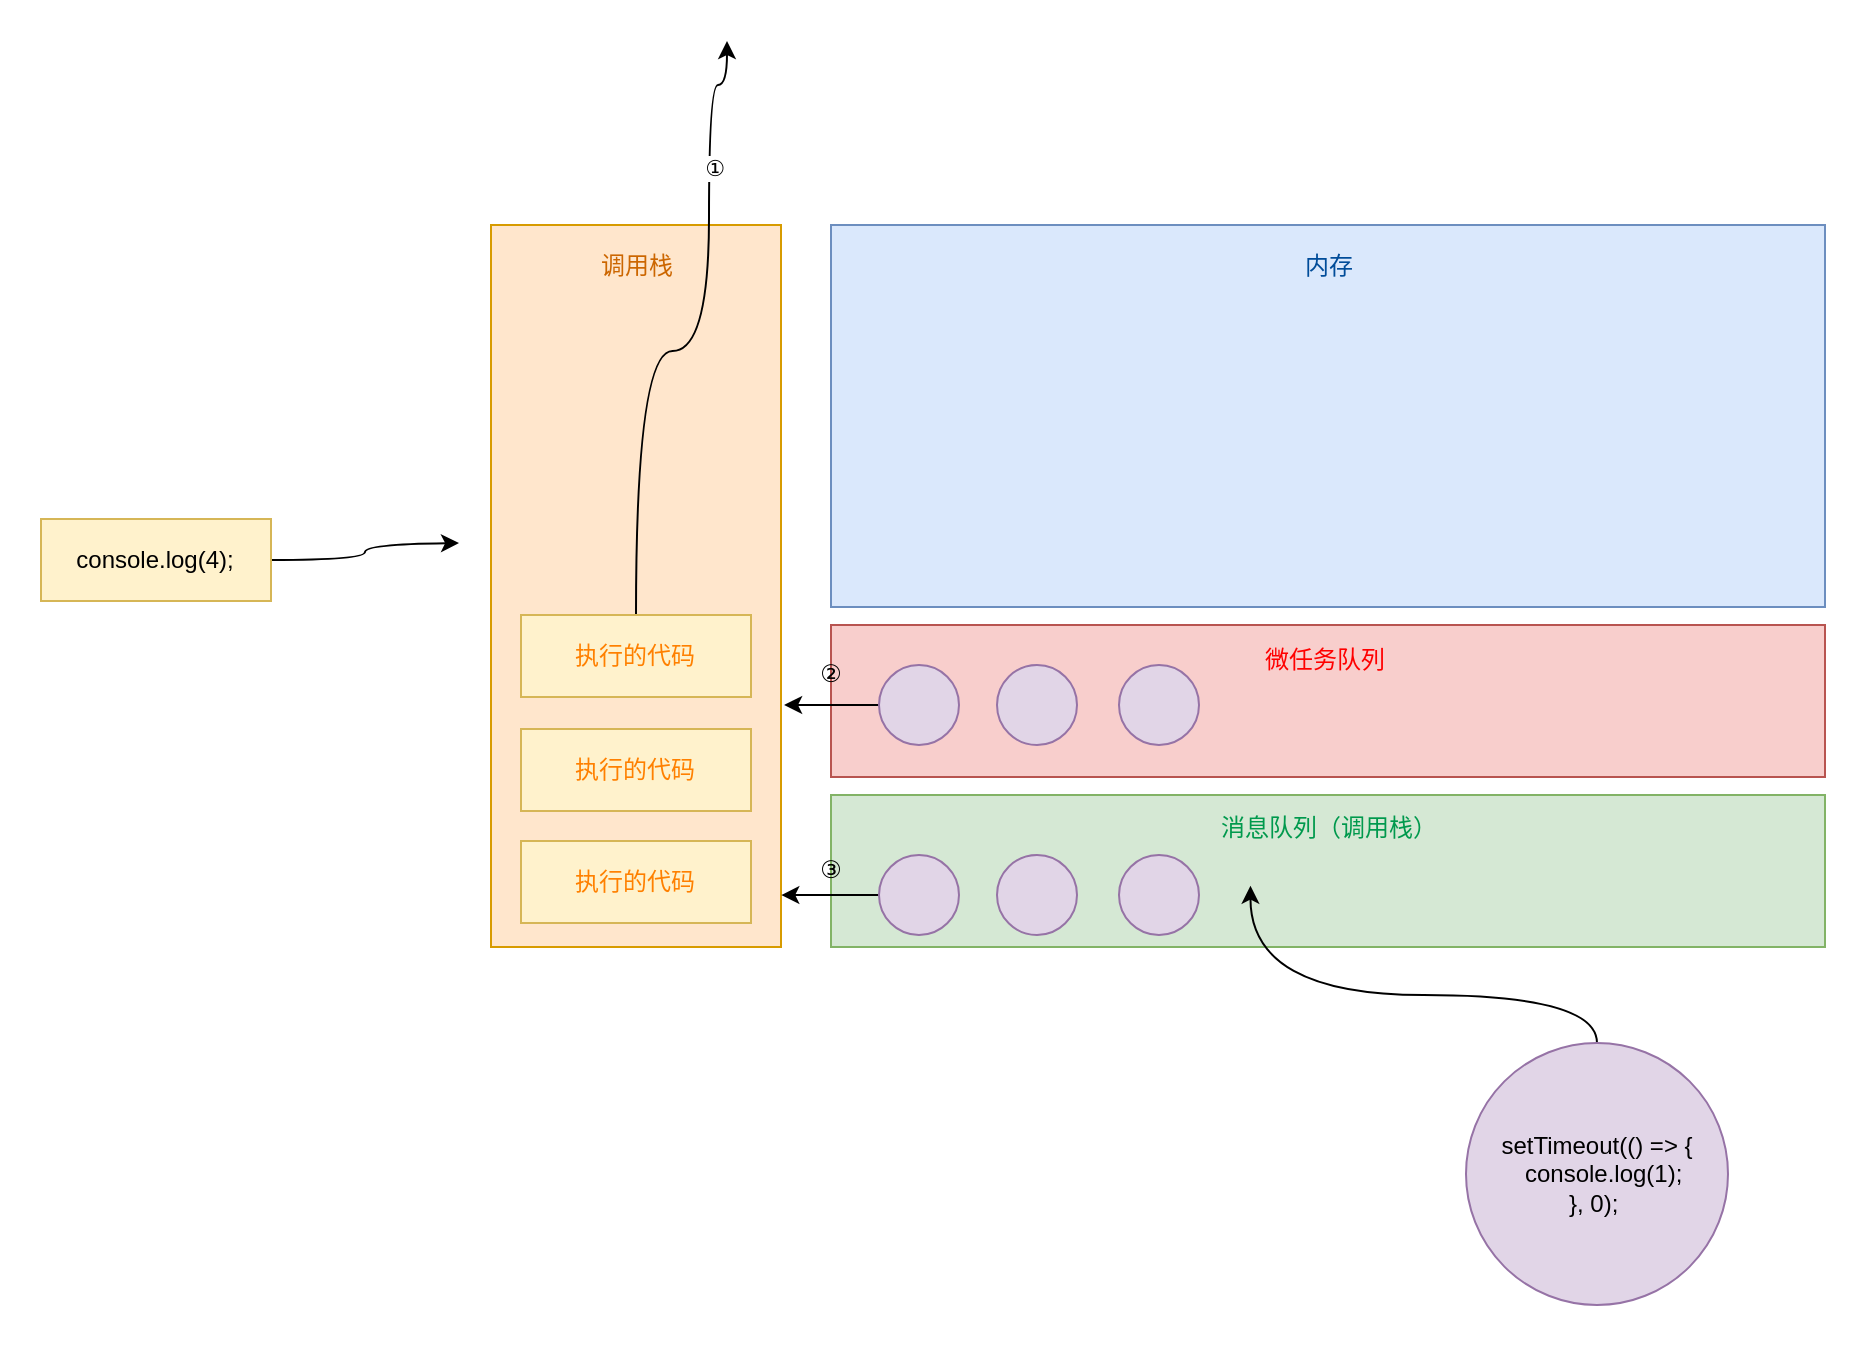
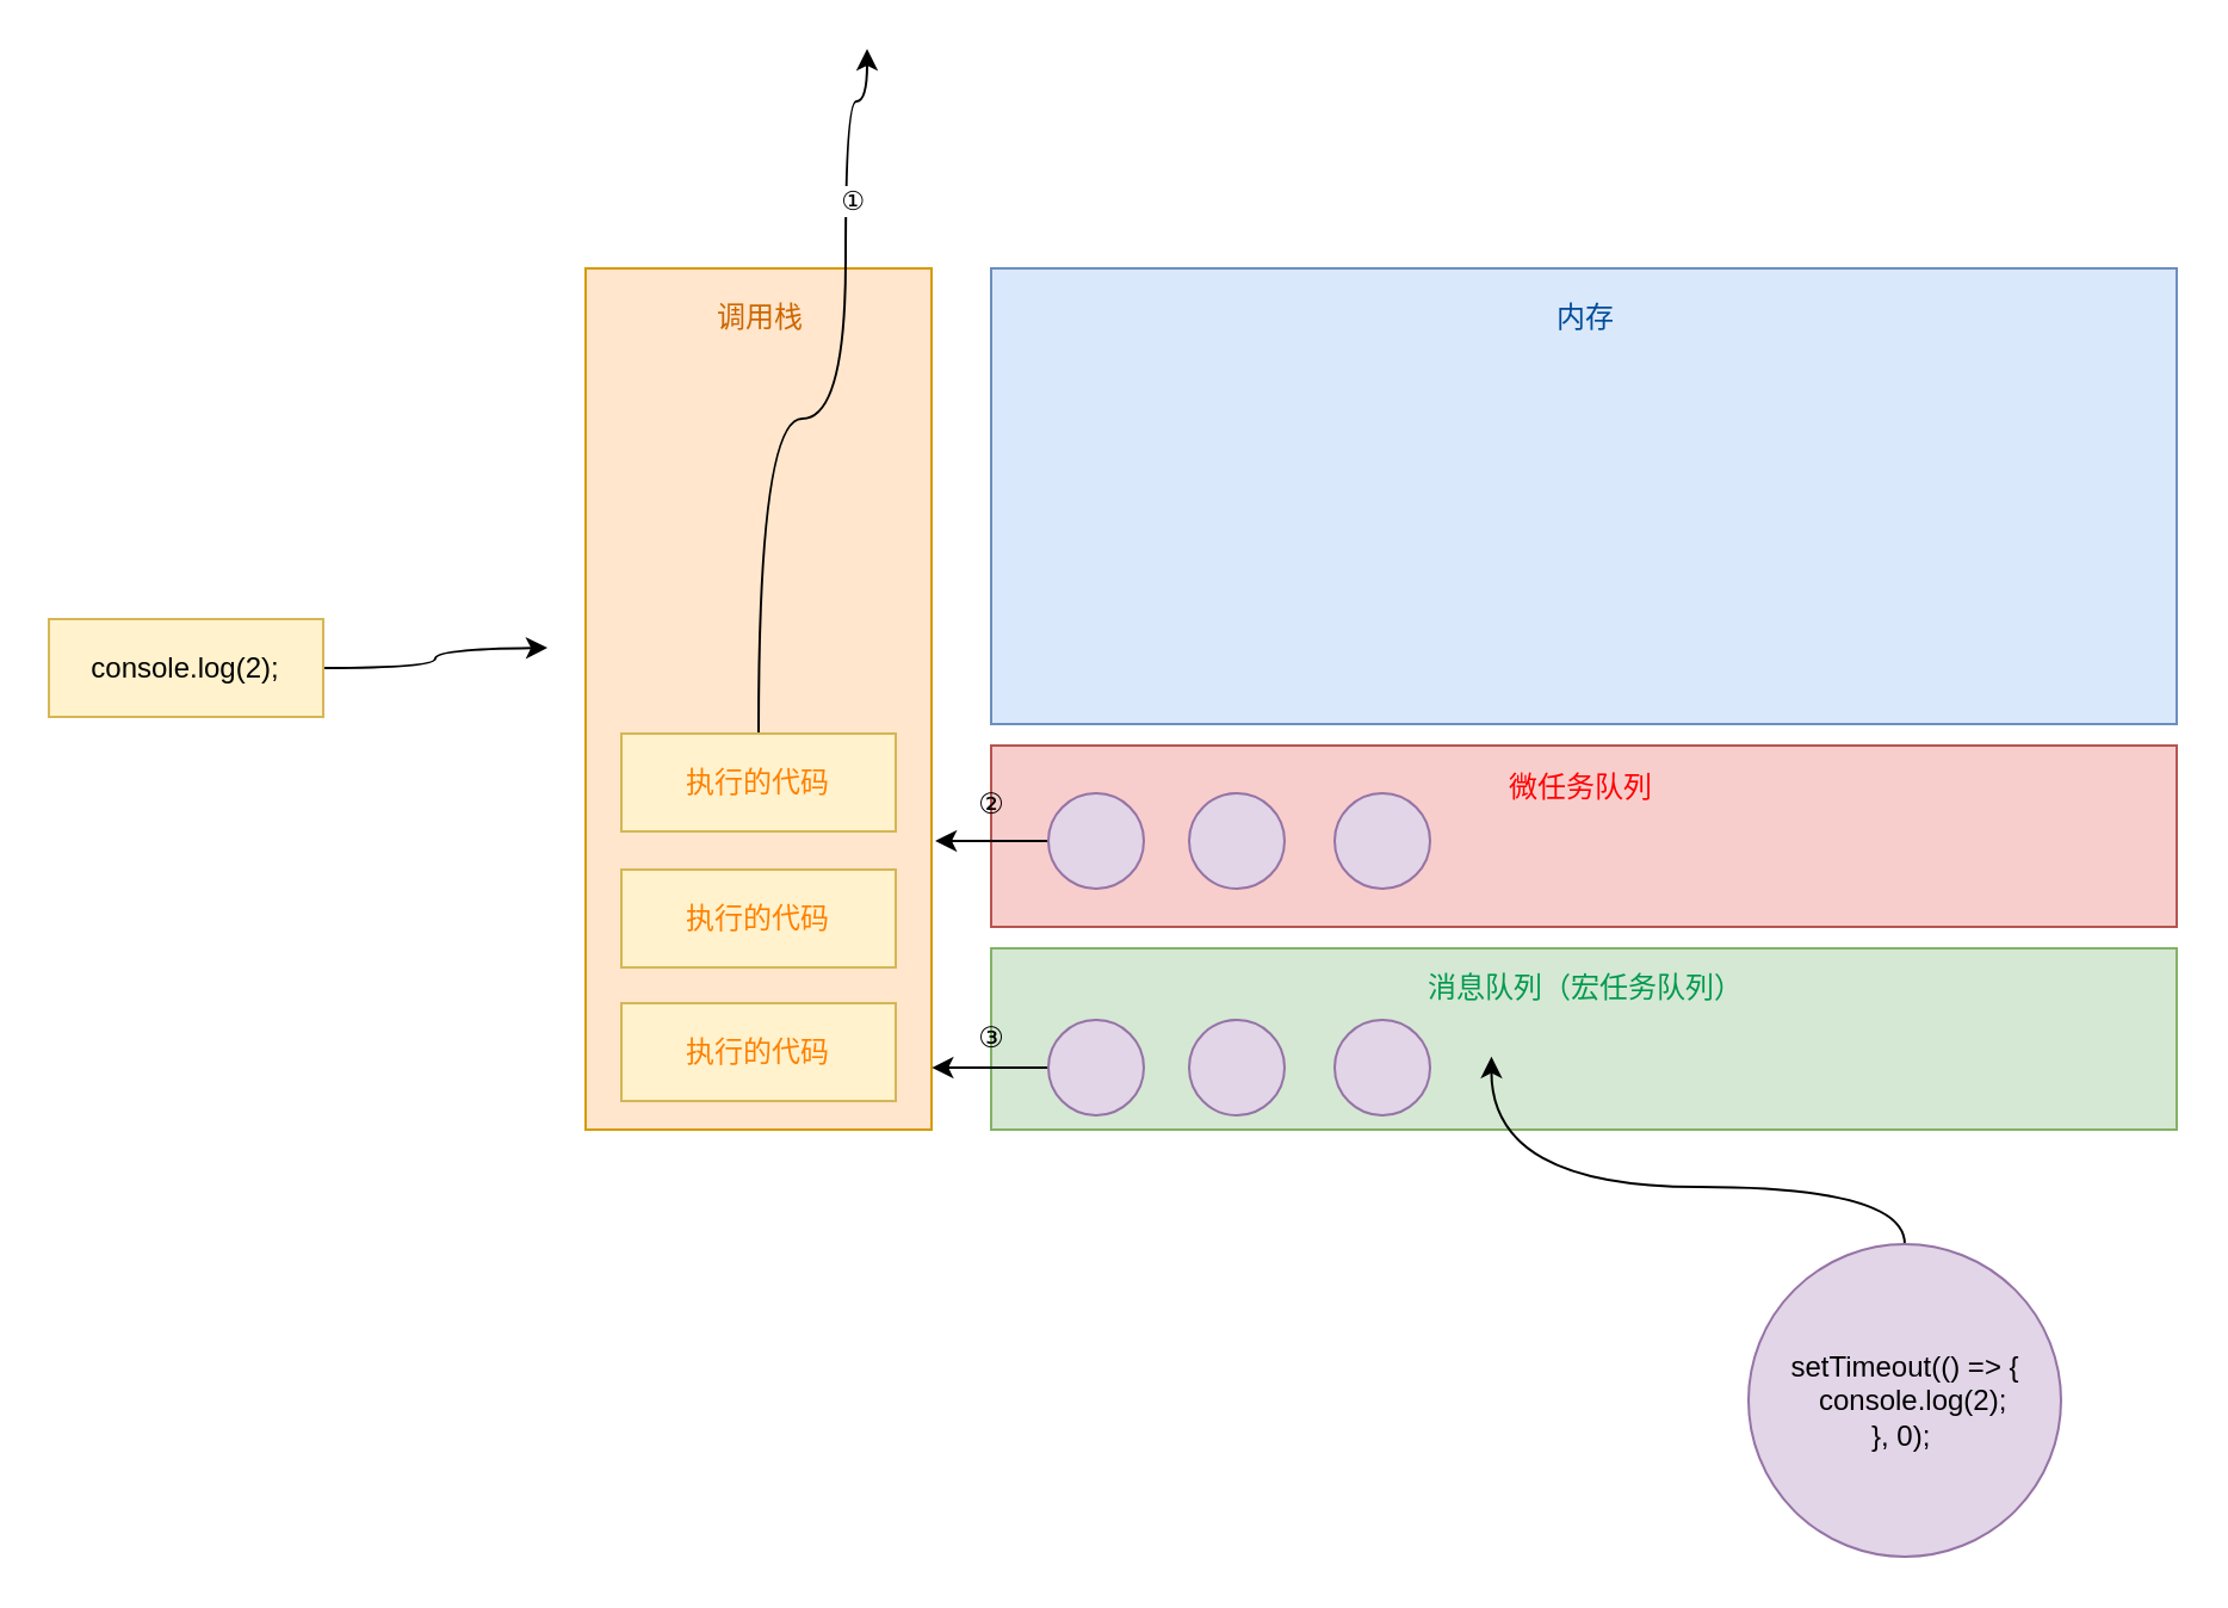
- <mxCell id="21" value="console.log(4);" style="whiteSpace=wrap;html=1;fillColor=#fff2cc;strokeColor=#d6b656;" vertex="1" parent="1"><mxGeometry x="20" y="259" width="115" height="41" as="geometry" /></mxCell>
+ <mxCell id="21" value="console.log(2);" style="whiteSpace=wrap;html=1;fillColor=#fff2cc;strokeColor=#d6b656;" vertex="1" parent="1"><mxGeometry x="20" y="259" width="115" height="41" as="geometry" /></mxCell>
- <mxCell id="12" value="消息队列（调用栈）" style="text;html=1;align=center;verticalAlign=middle;resizable=0;points=[];autosize=1;strokeColor=none;fillColor=none;fontColor=#00994D;" vertex="1" parent="1"><mxGeometry x="588.5" y="401" width="150" height="26" as="geometry" /></mxCell>
+ <mxCell id="12" value="消息队列（宏任务队列）" style="text;html=1;align=center;verticalAlign=middle;resizable=0;points=[];autosize=1;strokeColor=none;fillColor=none;fontColor=#00994D;" vertex="1" parent="1"><mxGeometry x="588.5" y="401" width="150" height="26" as="geometry" /></mxCell>
- <mxCell id="19" value="&lt;div&gt;setTimeout(() =&amp;gt; {&lt;/div&gt;&lt;div&gt;&amp;nbsp; console.log(1);&lt;/div&gt;&lt;div&gt;}, 0);&amp;nbsp;&lt;/div&gt;" style="ellipse;whiteSpace=wrap;html=1;fillColor=#e1d5e7;strokeColor=#9673a6;" vertex="1" parent="1"><mxGeometry x="732.5" y="521" width="131" height="131" as="geometry" /></mxCell>
+ <mxCell id="19" value="&lt;div&gt;setTimeout(() =&amp;gt; {&lt;/div&gt;&lt;div&gt;&amp;nbsp; console.log(2);&lt;/div&gt;&lt;div&gt;}, 0);&amp;nbsp;&lt;/div&gt;" style="ellipse;whiteSpace=wrap;html=1;fillColor=#e1d5e7;strokeColor=#9673a6;" vertex="1" parent="1"><mxGeometry x="732.5" y="521" width="131" height="131" as="geometry" /></mxCell>
